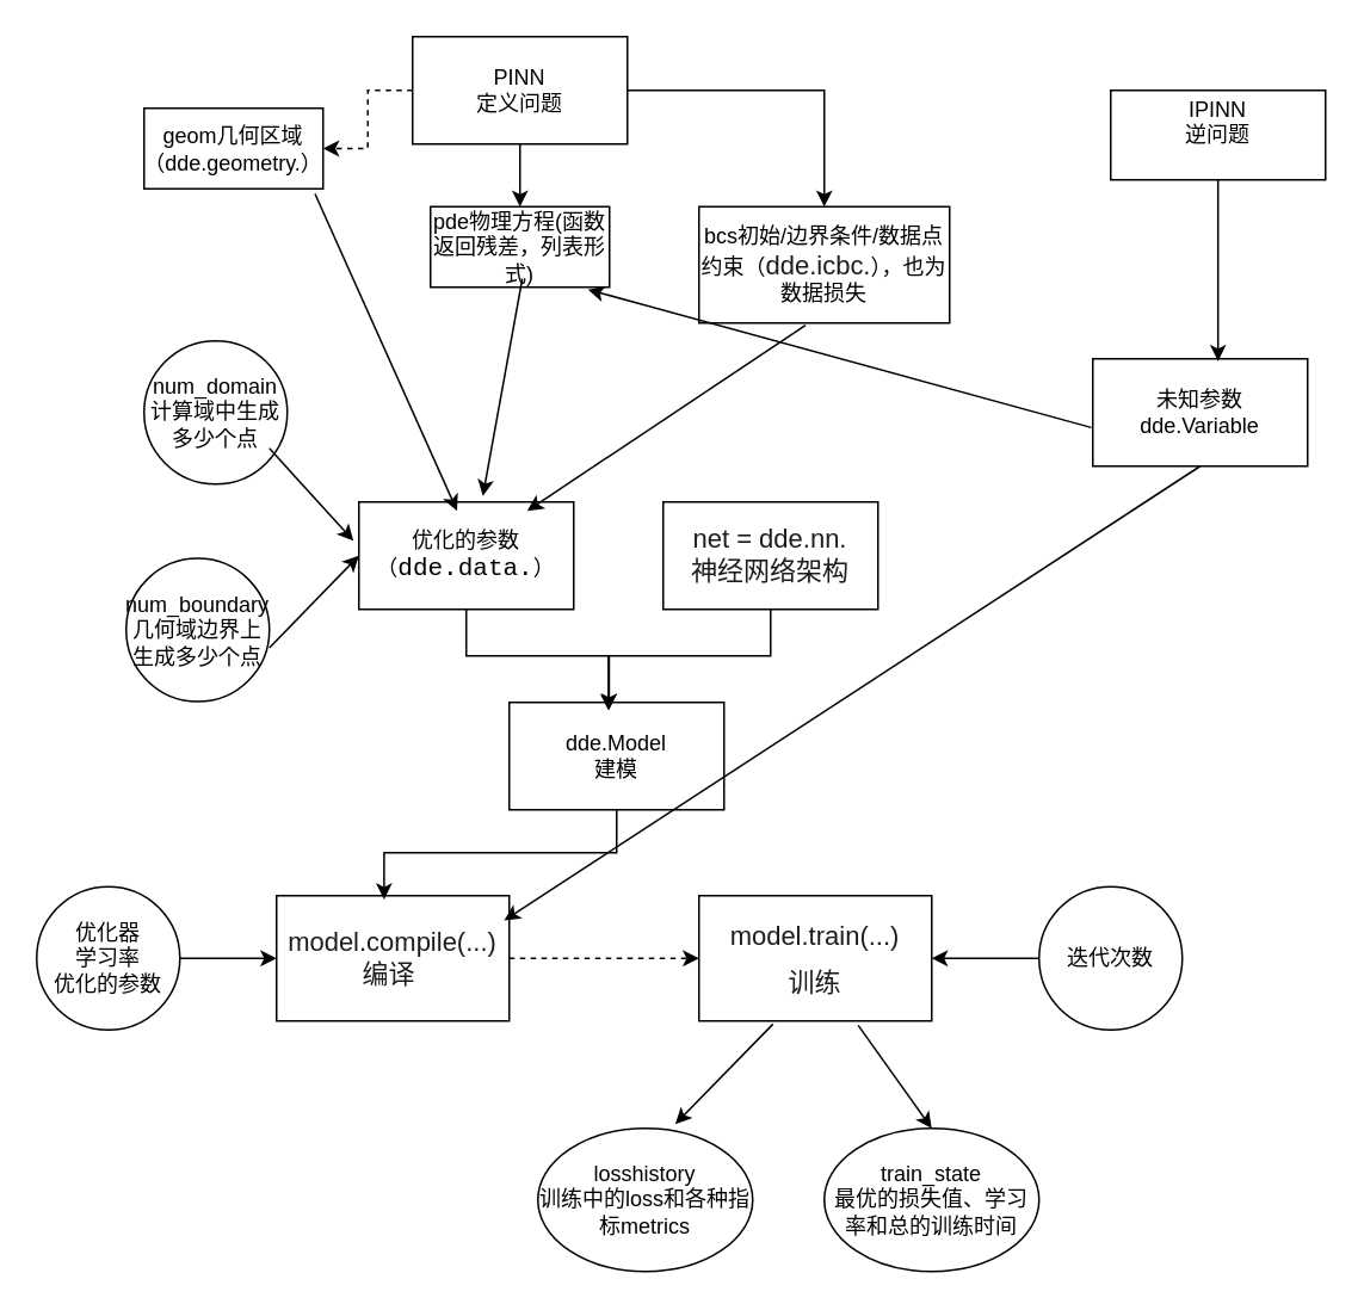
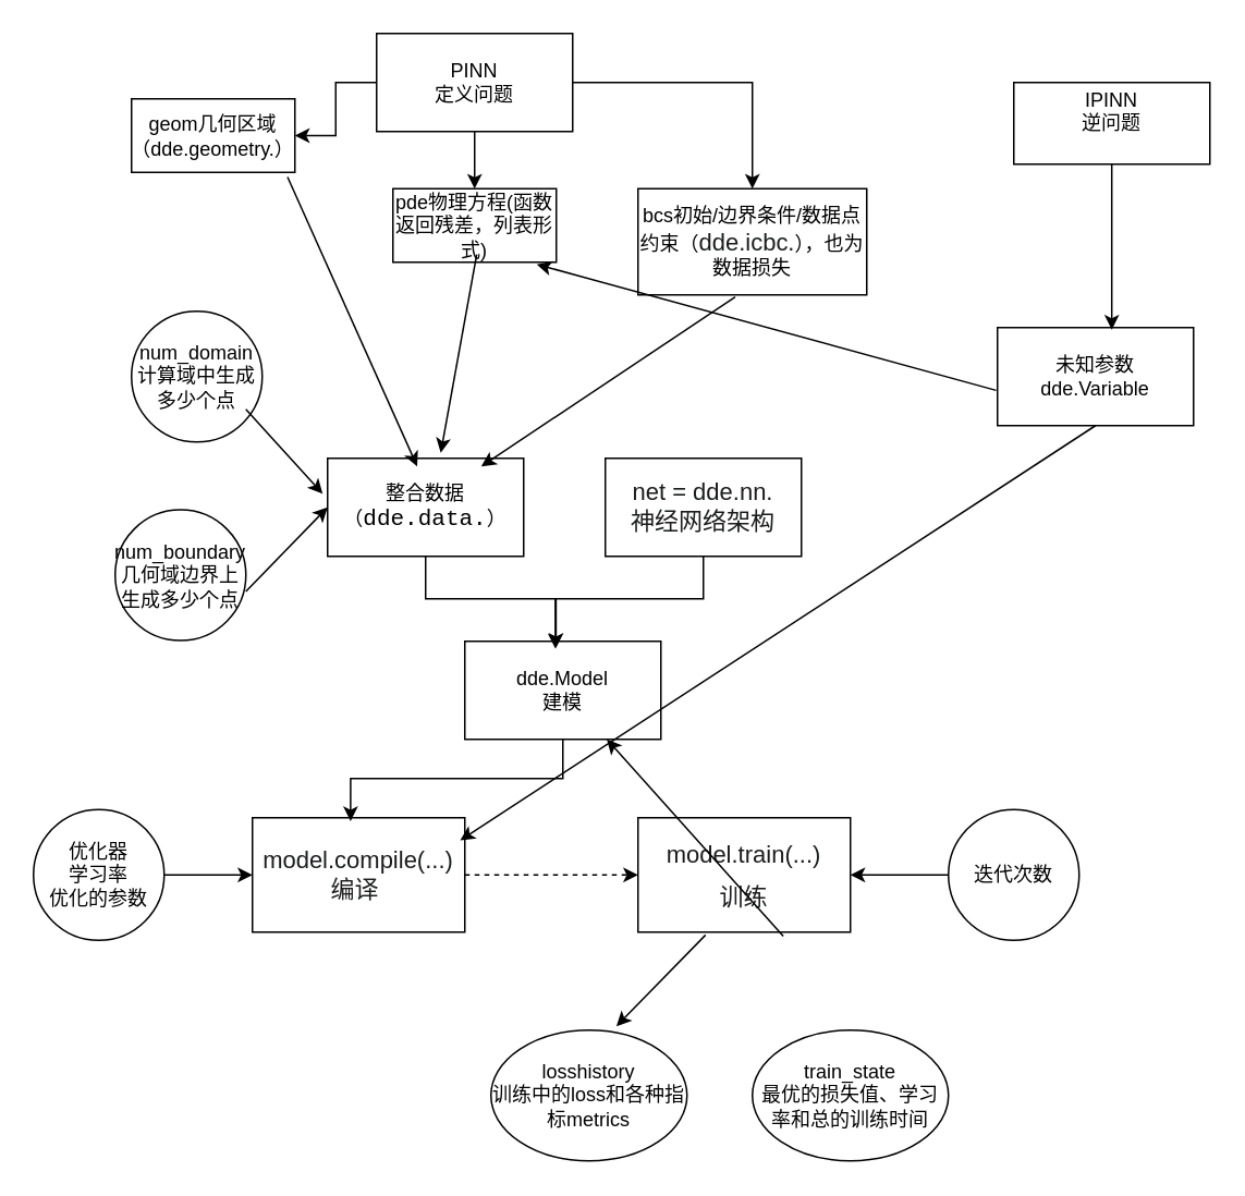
- <mxCell id="5" style="edgeStyle=orthogonalEdgeStyle;rounded=0;orthogonalLoop=1;jettySize=auto;html=1;dashed=1;" edge="1" parent="1" source="8" target="2"><mxGeometry relative="1" as="geometry" /></mxCell>
+ <mxCell id="5" style="edgeStyle=orthogonalEdgeStyle;rounded=0;orthogonalLoop=1;jettySize=auto;html=1;" edge="1" parent="1" source="8" target="2"><mxGeometry relative="1" as="geometry" /></mxCell>
- <mxCell id="9" value="优化的参数（&lt;span style=&quot;background-color: rgb(255, 255, 255); font-family: Consolas, &amp;quot;Courier New&amp;quot;, monospace; font-size: 14px; white-space: pre;&quot;&gt;dde.data.&lt;/span&gt;&lt;span style=&quot;background-color: initial;&quot;&gt;）&lt;/span&gt;" style="rounded=0;whiteSpace=wrap;html=1;" vertex="1" parent="1"><mxGeometry x="200" y="280" width="120" height="60" as="geometry" /></mxCell>
+ <mxCell id="9" value="整合数据（&lt;span style=&quot;background-color: rgb(255, 255, 255); font-family: Consolas, &amp;quot;Courier New&amp;quot;, monospace; font-size: 14px; white-space: pre;&quot;&gt;dde.data.&lt;/span&gt;&lt;span style=&quot;background-color: initial;&quot;&gt;）&lt;/span&gt;" style="rounded=0;whiteSpace=wrap;html=1;" vertex="1" parent="1"><mxGeometry x="200" y="280" width="120" height="60" as="geometry" /></mxCell>
- <mxCell id="32" value="" style="endArrow=classic;html=1;rounded=0;exitX=0.684;exitY=1.035;exitDx=0;exitDy=0;exitPerimeter=0;entryX=0.5;entryY=0;entryDx=0;entryDy=0;" edge="1" parent="1" source="23" target="31"><mxGeometry width="50" height="50" relative="1" as="geometry"><mxPoint x="530" y="650" as="sourcePoint" /><mxPoint x="580" y="600" as="targetPoint" /></mxGeometry></mxCell>
+ <mxCell id="32" value="" style="endArrow=classic;html=1;rounded=0;exitX=0.684;exitY=1.035;exitDx=0;exitDy=0;exitPerimeter=0;" edge="1" parent="1" source="23" target="15"><mxGeometry width="50" height="50" relative="1" as="geometry"><mxPoint x="530" y="650" as="sourcePoint" /><mxPoint x="580" y="600" as="targetPoint" /></mxGeometry></mxCell>
